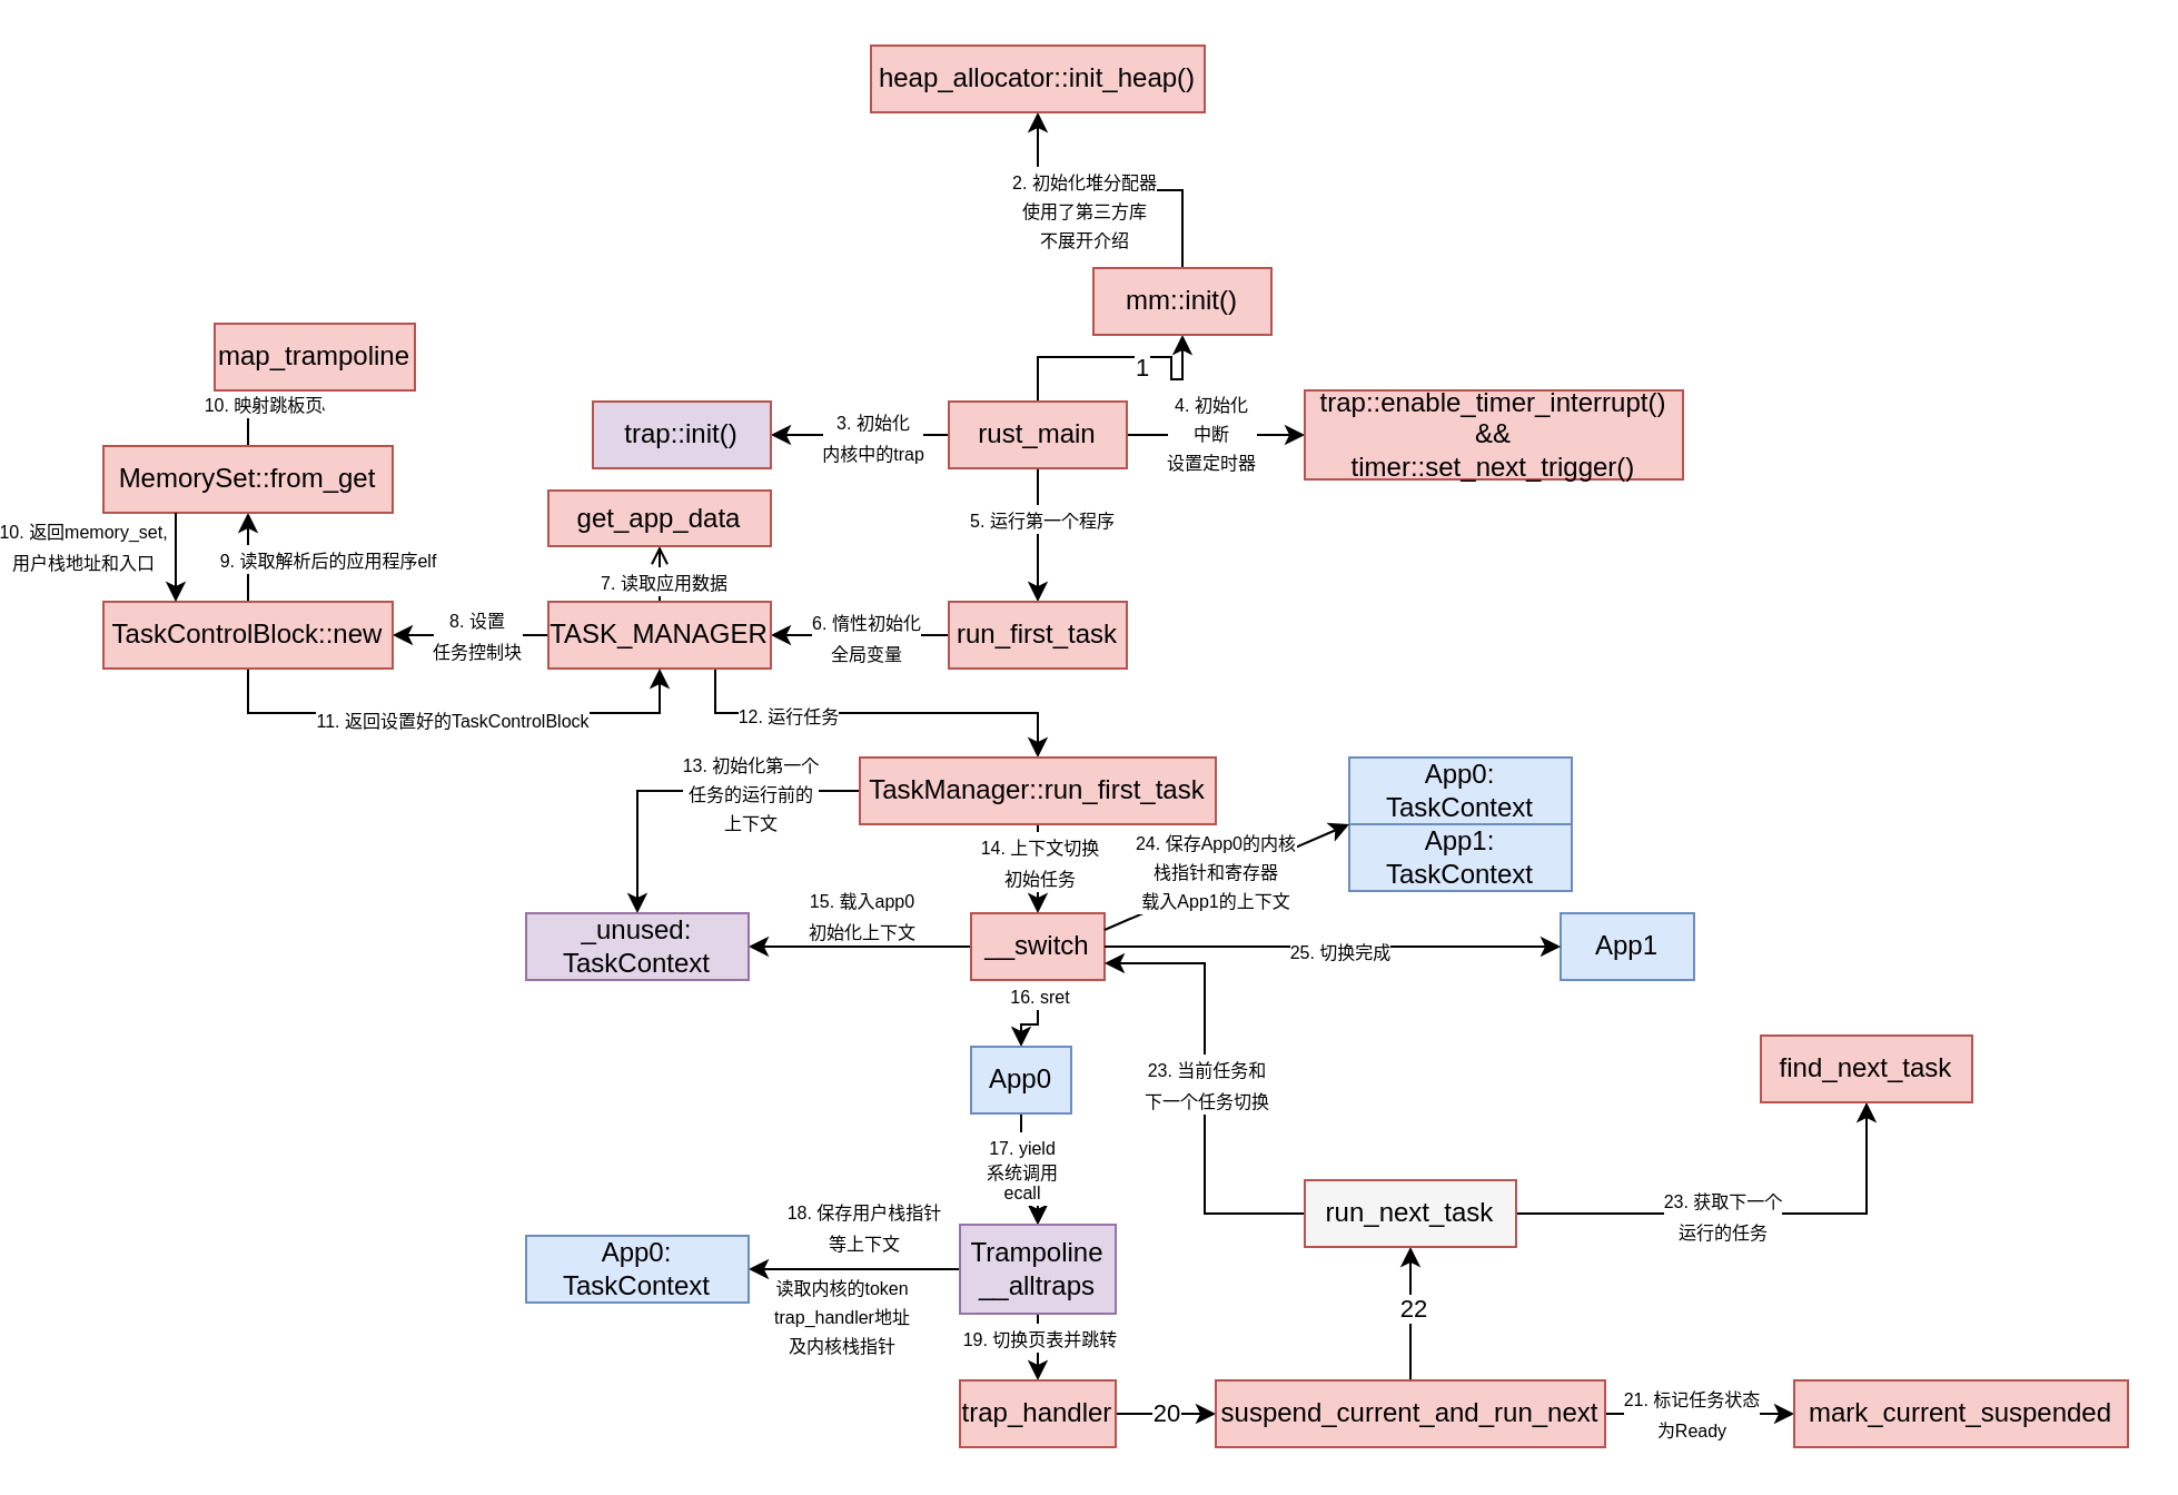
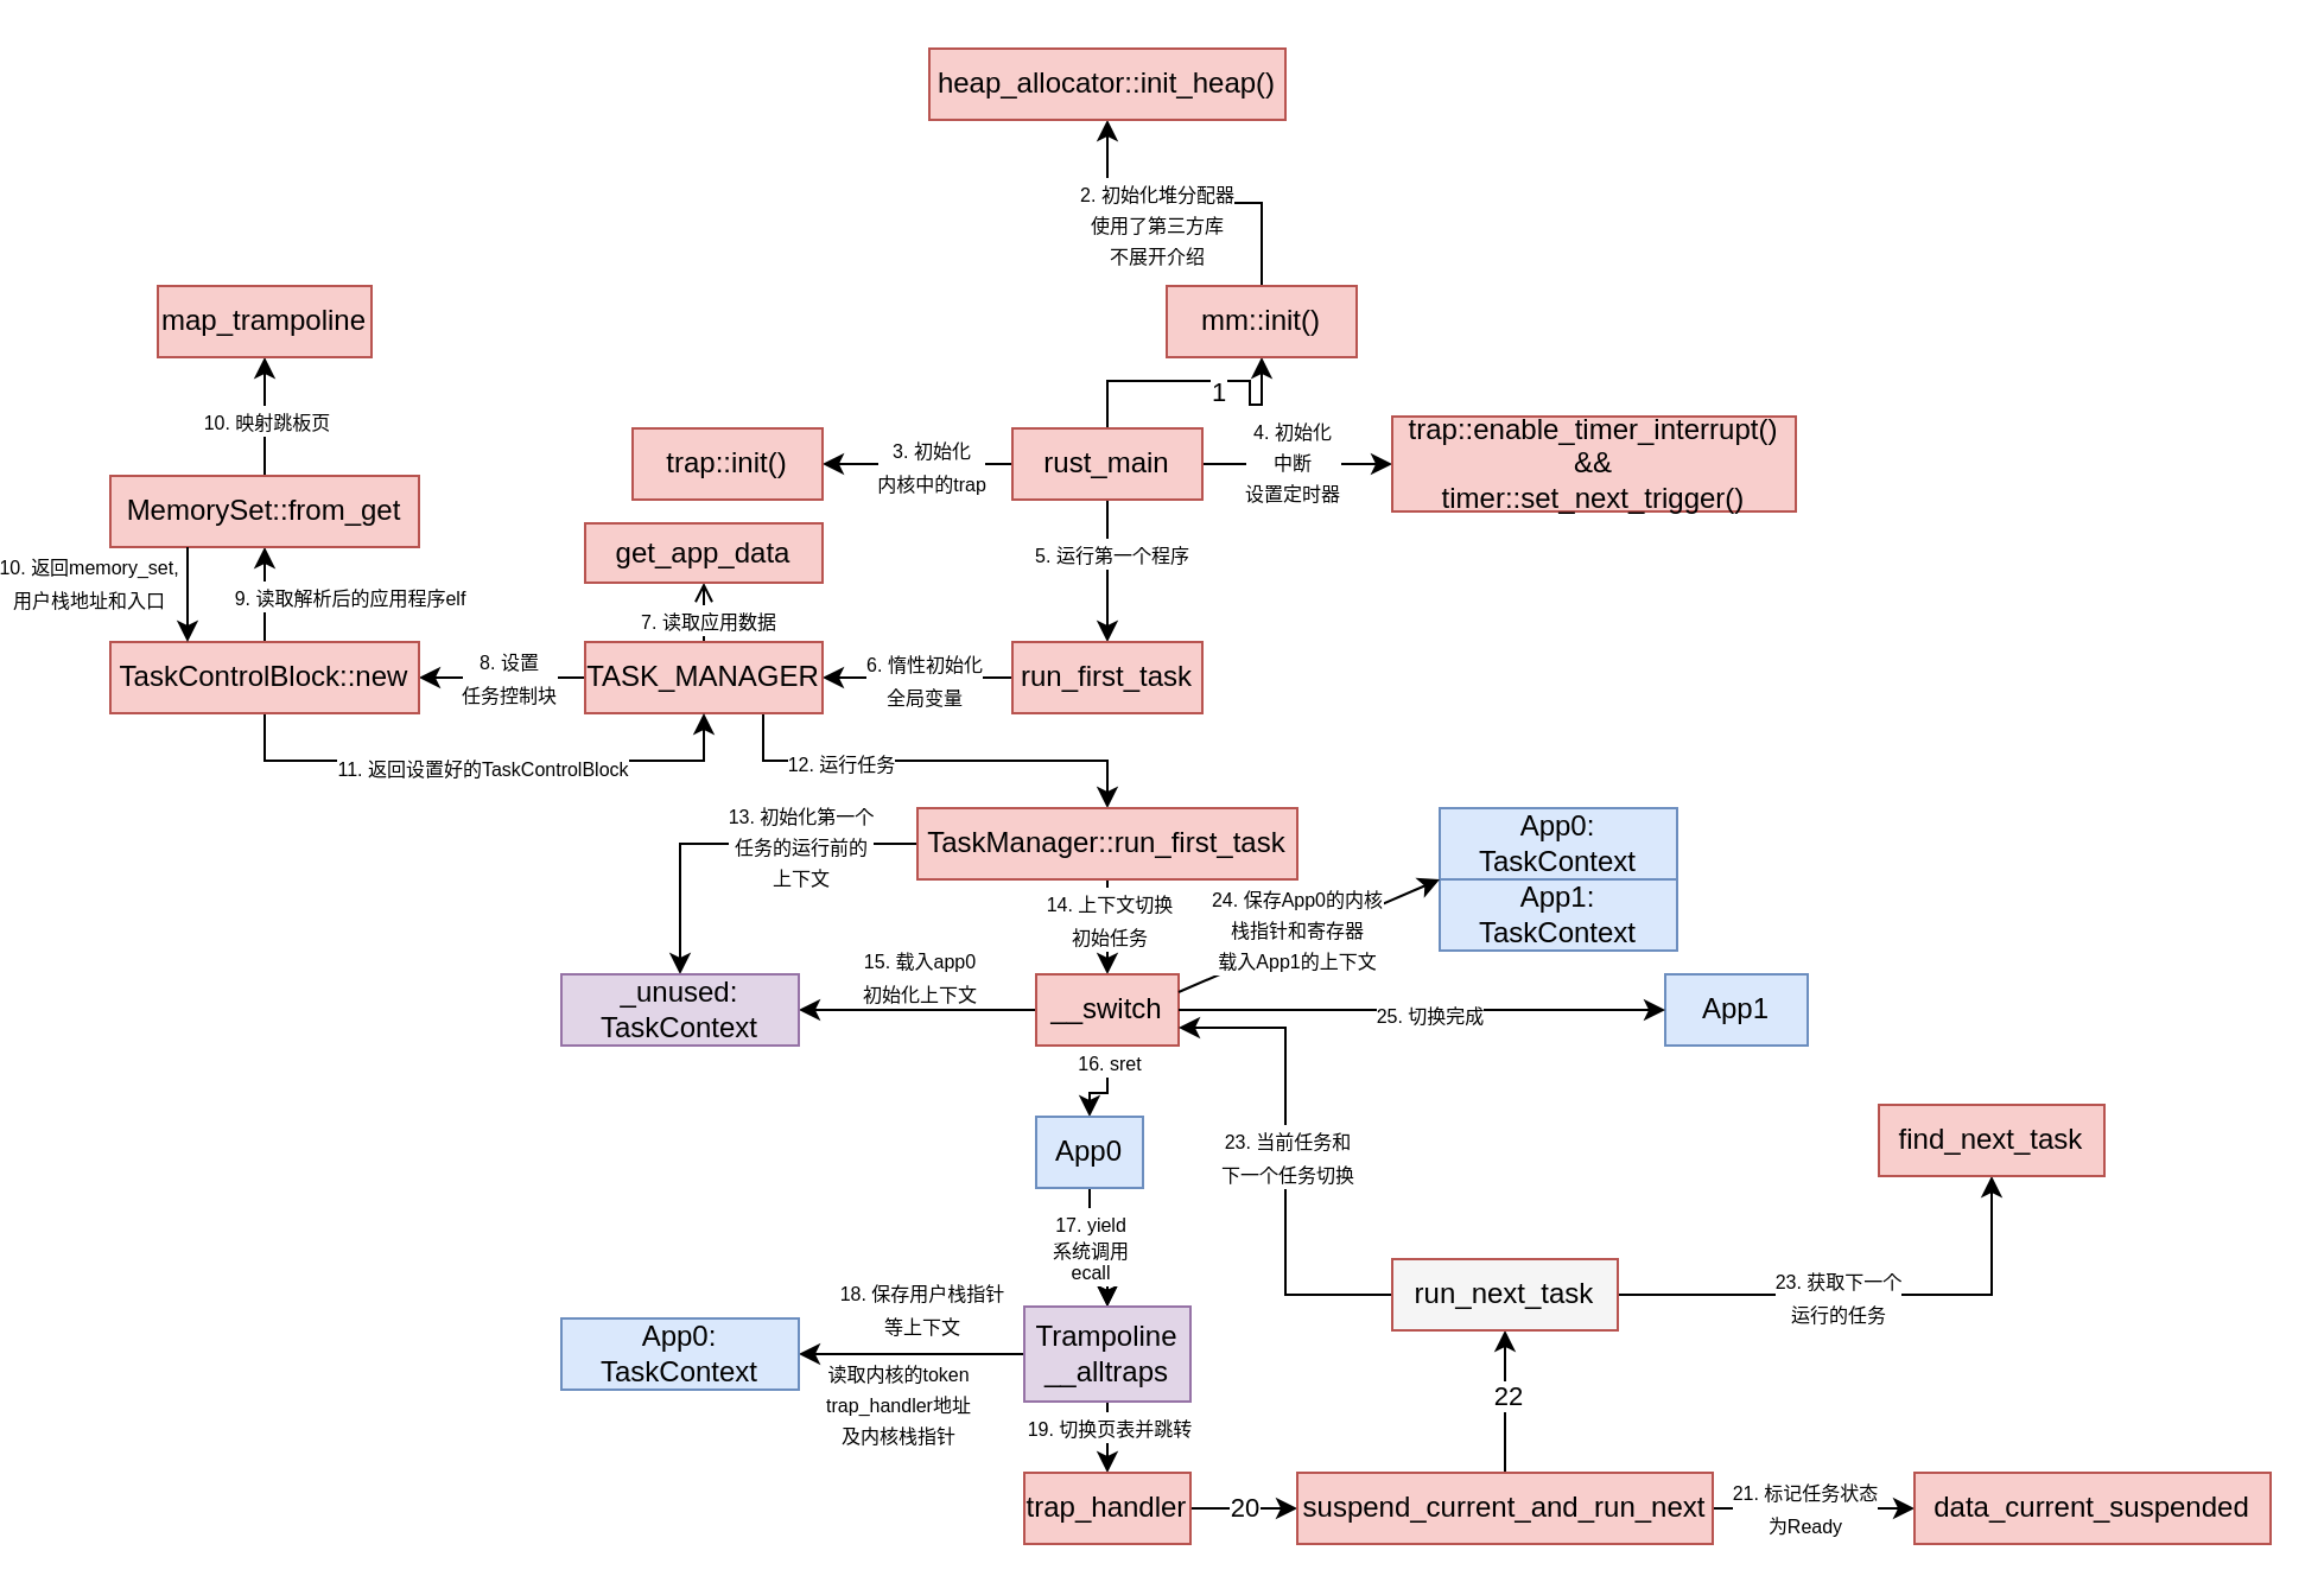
- <mxCell id="36" value="map_trampoline" style="rounded=0;whiteSpace=wrap;html=1;fillColor=#f8cecc;strokeColor=#b85450;" vertex="1" parent="1"><mxGeometry x="70" y="145" width="90" height="30" as="geometry" /></mxCell>
+ <mxCell id="36" value="map_trampoline" style="rounded=0;whiteSpace=wrap;html=1;fillColor=#f8cecc;strokeColor=#b85450;" vertex="1" parent="1"><mxGeometry x="40" y="120" width="90" height="30" as="geometry" /></mxCell>
- <mxCell id="15" value="trap::init()" style="rounded=0;whiteSpace=wrap;html=1;fillColor=#e1d5e7;strokeColor=#b85450;" vertex="1" parent="1"><mxGeometry x="240" y="180" width="80" height="30" as="geometry" /></mxCell>
+ <mxCell id="15" value="trap::init()" style="rounded=0;whiteSpace=wrap;html=1;fillColor=#f8cecc;strokeColor=#b85450;" vertex="1" parent="1"><mxGeometry x="240" y="180" width="80" height="30" as="geometry" /></mxCell>
- <mxCell id="68" value="mark_current_suspended" style="rounded=0;whiteSpace=wrap;html=1;fillColor=#f8cecc;strokeColor=#b85450;" vertex="1" parent="1"><mxGeometry x="780" y="620" width="150" height="30" as="geometry" /></mxCell>
+ <mxCell id="68" value="data_current_suspended" style="rounded=0;whiteSpace=wrap;html=1;fillColor=#f8cecc;strokeColor=#b85450;" vertex="1" parent="1"><mxGeometry x="780" y="620" width="150" height="30" as="geometry" /></mxCell>
